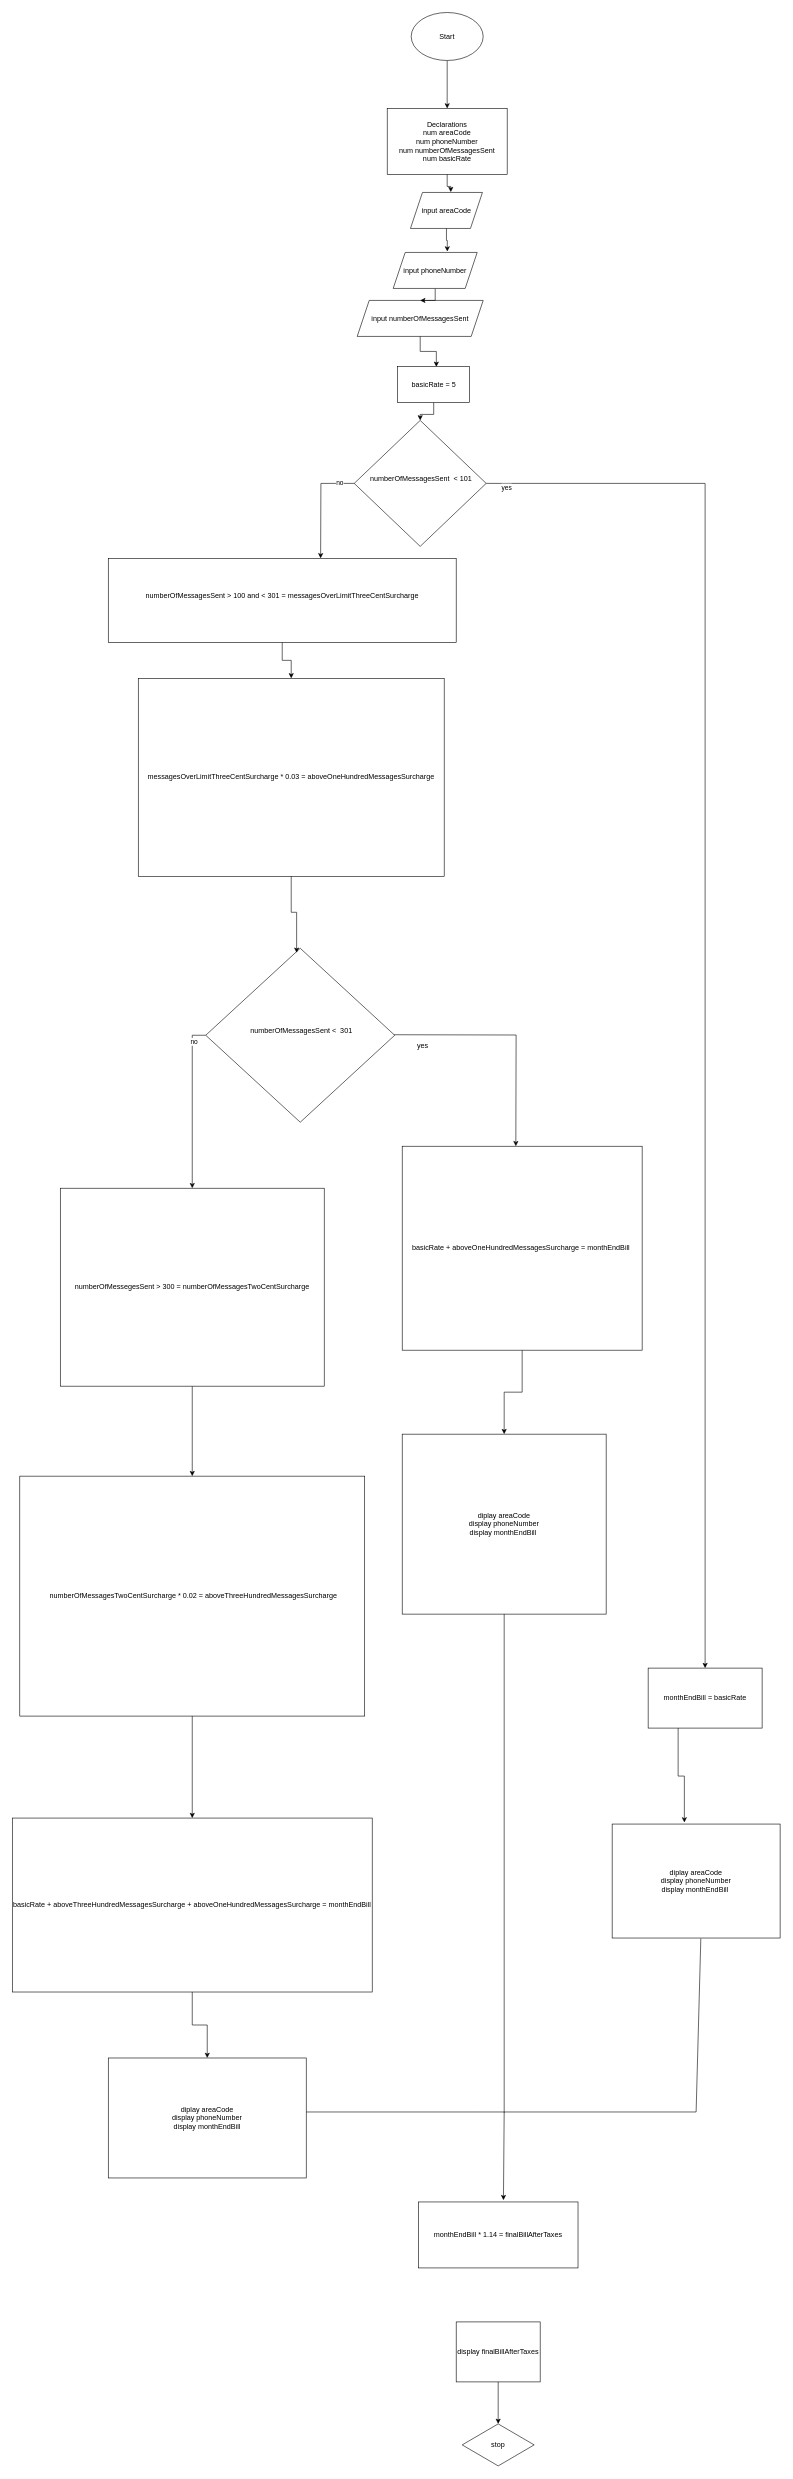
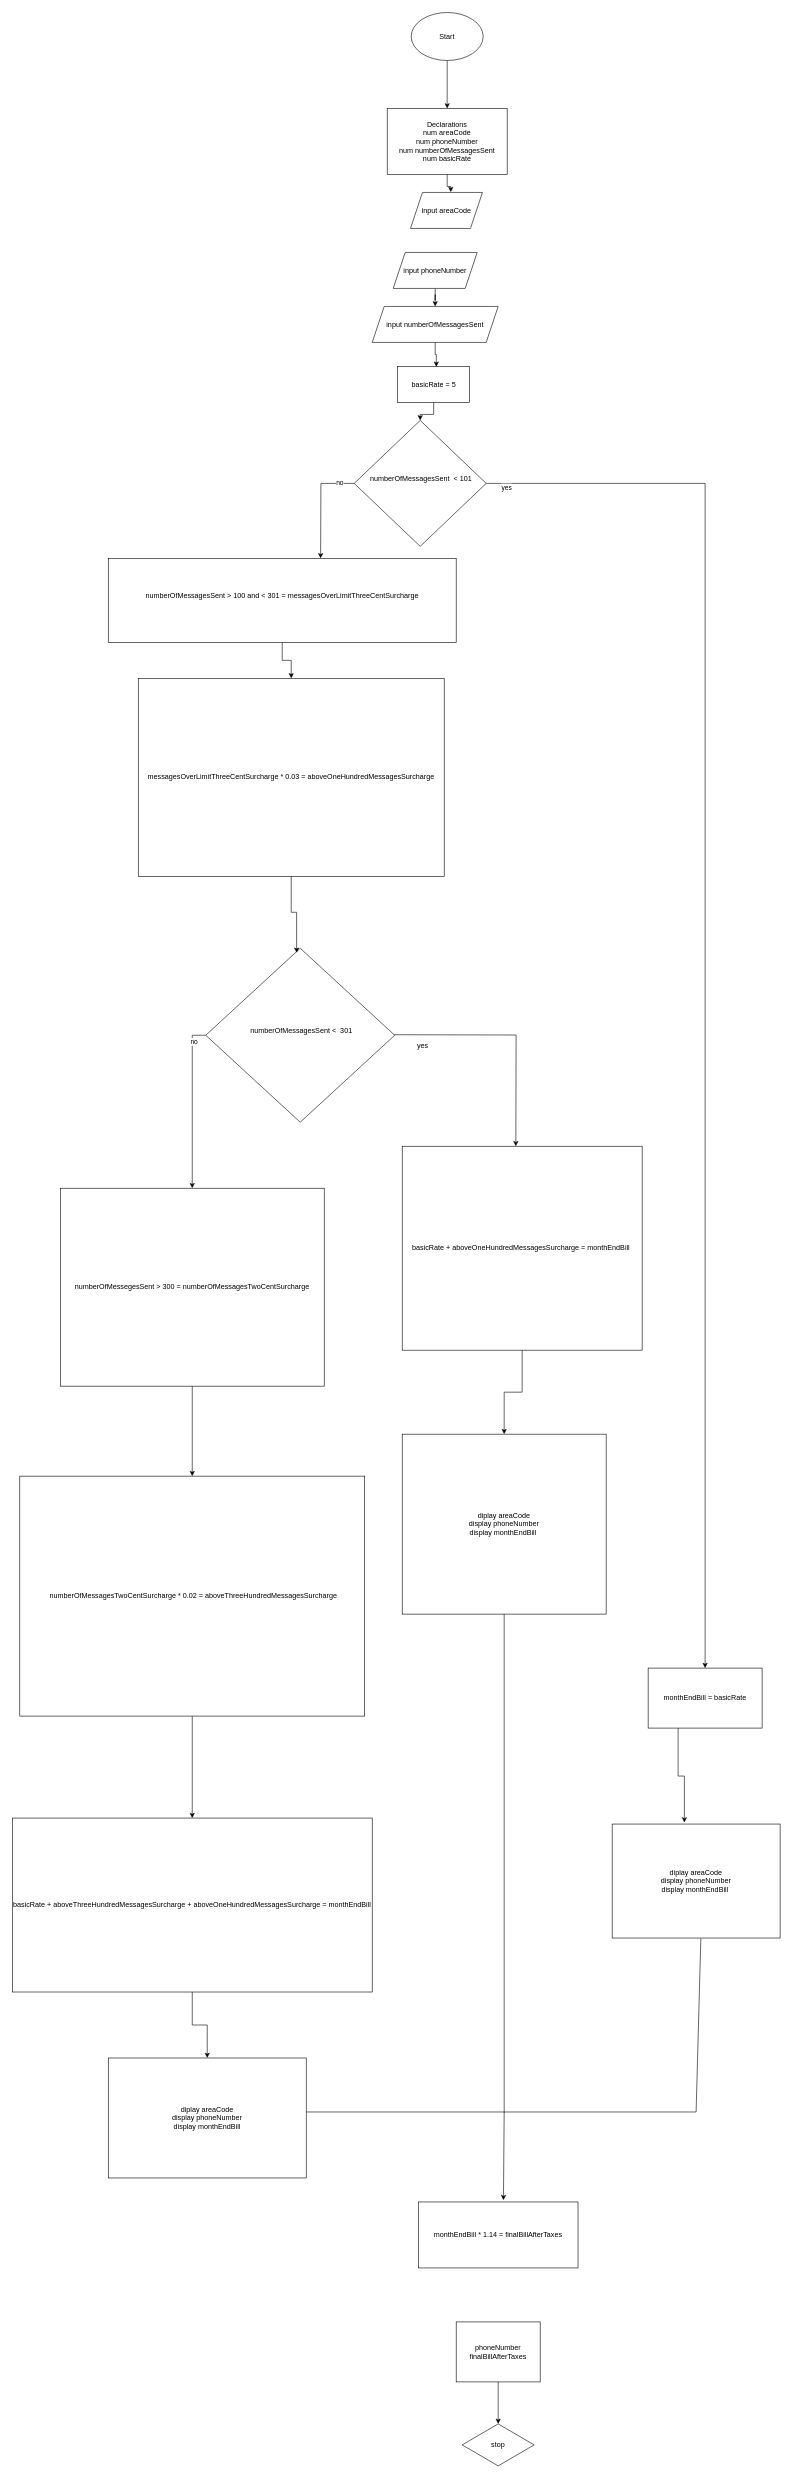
- <mxCell id="40" style="edgeStyle=orthogonalEdgeStyle;rounded=0;orthogonalLoop=1;jettySize=auto;html=1;entryX=0.644;entryY=-0.026;entryDx=0;entryDy=0;entryPerimeter=0;" edge="1" parent="1" source="19" target="21"><mxGeometry relative="1" as="geometry" /></mxCell>
- <mxCell id="5" value="input numberOfMessagesSent" style="shape=parallelogram;perimeter=parallelogramPerimeter;whiteSpace=wrap;html=1;fixedSize=1;" vertex="1" parent="1"><mxGeometry x="595" y="500" width="210" height="60" as="geometry" /></mxCell>
+ <mxCell id="5" value="input numberOfMessagesSent" style="shape=parallelogram;perimeter=parallelogramPerimeter;whiteSpace=wrap;html=1;fixedSize=1;" vertex="1" parent="1"><mxGeometry x="620" y="510" width="210" height="60" as="geometry" /></mxCell>
- <mxCell id="48" value="display finalBillAfterTaxes" style="rounded=0;whiteSpace=wrap;html=1;" vertex="1" parent="1"><mxGeometry x="760" y="3870" width="140" height="100" as="geometry" /></mxCell>
+ <mxCell id="48" value="phoneNumber finalBillAfterTaxes" style="rounded=0;whiteSpace=wrap;html=1;" vertex="1" parent="1"><mxGeometry x="760" y="3870" width="140" height="100" as="geometry" /></mxCell>
